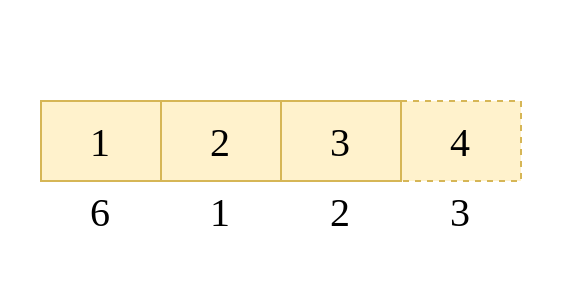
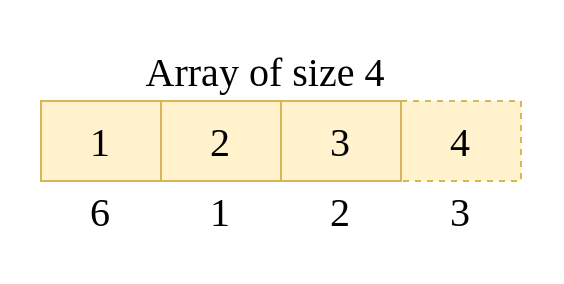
+ <mxCell id="3" value="Array of size 4&amp;nbsp;" style="text;html=1;strokeColor=none;fillColor=none;align=center;verticalAlign=middle;whiteSpace=wrap;rounded=0;fontSize=20;fontFamily=Comic Sans MS;movable=0;resizable=0;rotatable=0;deletable=0;editable=0;connectable=0;" vertex="1" parent="1"><mxGeometry x="50" y="20" width="170" height="30" as="geometry" /></mxCell>
